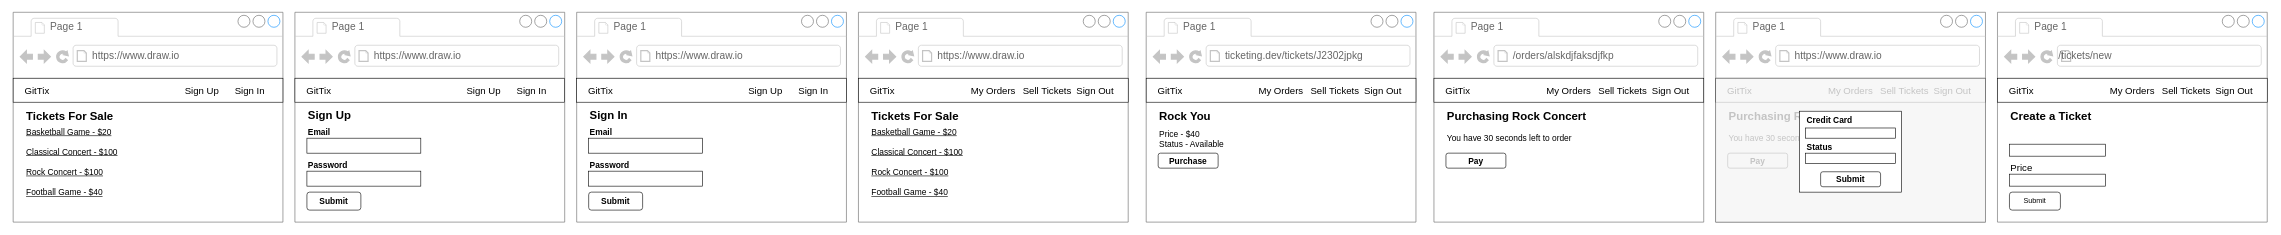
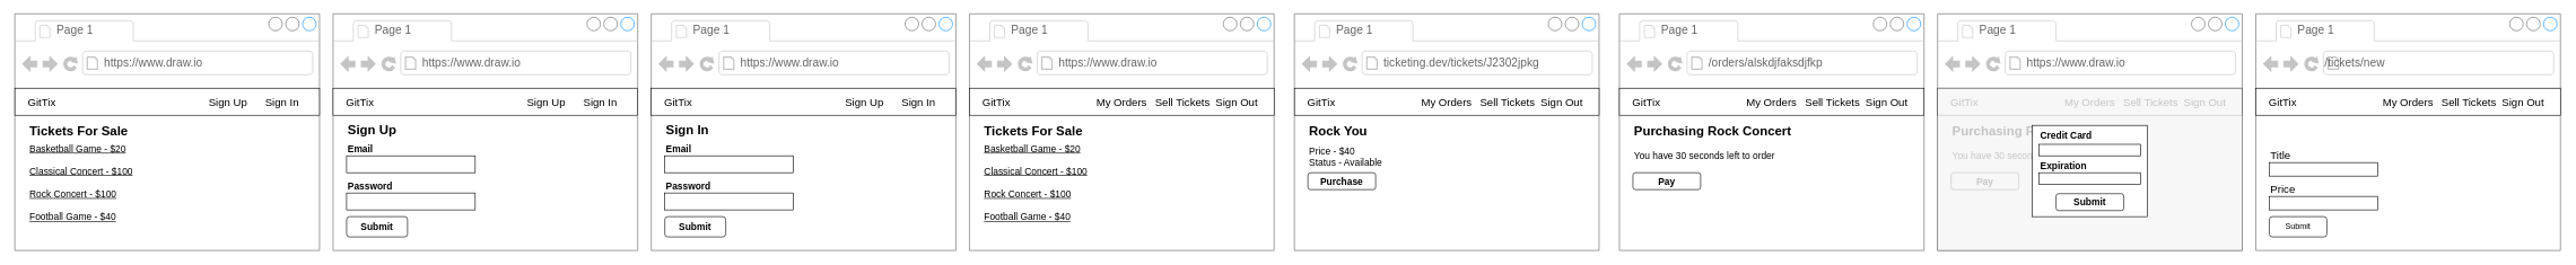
- <mxCell id="94" value="Create a Ticket" style="text;html=1;strokeColor=none;fillColor=none;align=left;verticalAlign=middle;whiteSpace=wrap;rounded=0;fontSize=19;fontStyle=1" vertex="1" parent="87"><mxGeometry x="20" y="165" width="170" height="20" as="geometry" /></mxCell>
+ <mxCell id="96" value="Title" style="text;html=1;strokeColor=none;fillColor=none;align=left;verticalAlign=middle;whiteSpace=wrap;rounded=0;fontSize=16;" vertex="1" parent="87"><mxGeometry x="20" y="200" width="110" height="20" as="geometry" /></mxCell>
- <mxCell id="84" value="Status" style="text;html=1;strokeColor=none;fillColor=none;align=left;verticalAlign=middle;whiteSpace=wrap;rounded=0;fontSize=14;fontStyle=1" vertex="1" parent="69"><mxGeometry x="150" y="215" width="120" height="20" as="geometry" /></mxCell>
+ <mxCell id="84" value="Expiration" style="text;html=1;strokeColor=none;fillColor=none;align=left;verticalAlign=middle;whiteSpace=wrap;rounded=0;fontSize=14;fontStyle=1" vertex="1" parent="69"><mxGeometry x="150" y="215" width="120" height="20" as="geometry" /></mxCell>
